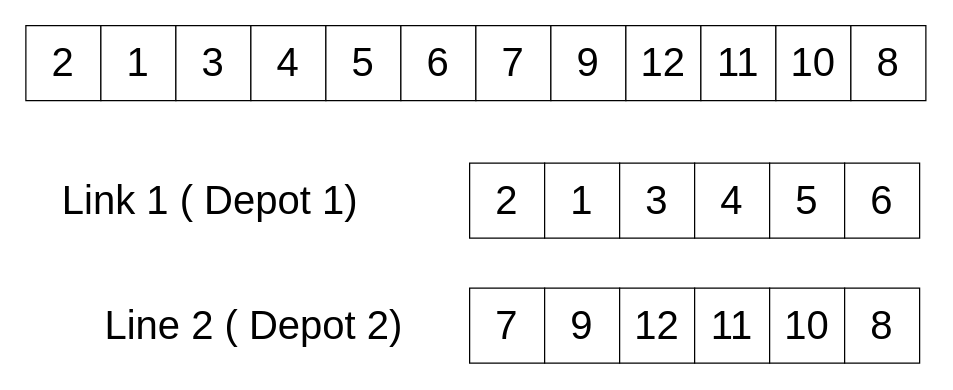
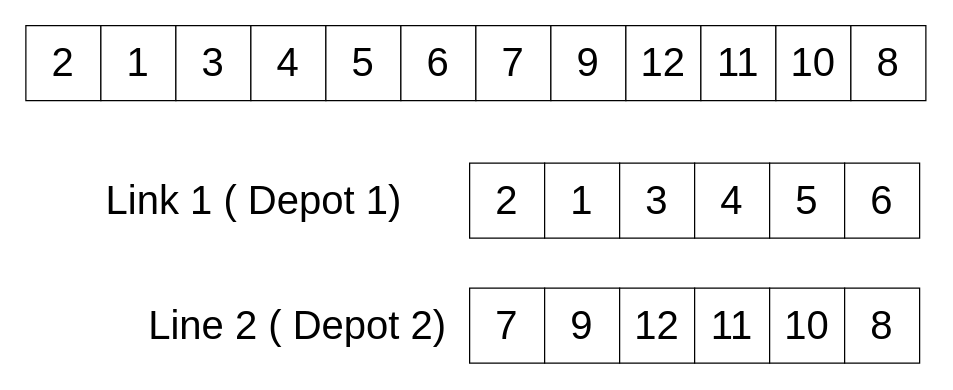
- <mxCell id="26" value="&lt;font style=&quot;font-size: 32px&quot;&gt;Link 1 ( Depot 1)&lt;/font&gt;" style="text;html=1;strokeColor=none;fillColor=none;align=center;verticalAlign=middle;whiteSpace=wrap;rounded=0;" vertex="1" parent="1"><mxGeometry x="45" y="150" width="245" height="20" as="geometry" /></mxCell>
+ <mxCell id="26" value="&lt;font style=&quot;font-size: 32px&quot;&gt;Link 1 ( Depot 1)&lt;/font&gt;" style="text;html=1;strokeColor=none;fillColor=none;align=center;verticalAlign=middle;whiteSpace=wrap;rounded=0;" vertex="1" parent="1"><mxGeometry x="80" y="150" width="245" height="20" as="geometry" /></mxCell>
- <mxCell id="27" value="&lt;font style=&quot;font-size: 32px&quot;&gt;Line 2 ( Depot 2)&lt;/font&gt;" style="text;html=1;strokeColor=none;fillColor=none;align=center;verticalAlign=middle;whiteSpace=wrap;rounded=0;" vertex="1" parent="1"><mxGeometry x="80" y="250" width="245" height="20" as="geometry" /></mxCell>
+ <mxCell id="27" value="&lt;font style=&quot;font-size: 32px&quot;&gt;Line 2 ( Depot 2)&lt;/font&gt;" style="text;html=1;strokeColor=none;fillColor=none;align=center;verticalAlign=middle;whiteSpace=wrap;rounded=0;" vertex="1" parent="1"><mxGeometry x="115" y="250" width="245" height="20" as="geometry" /></mxCell>
